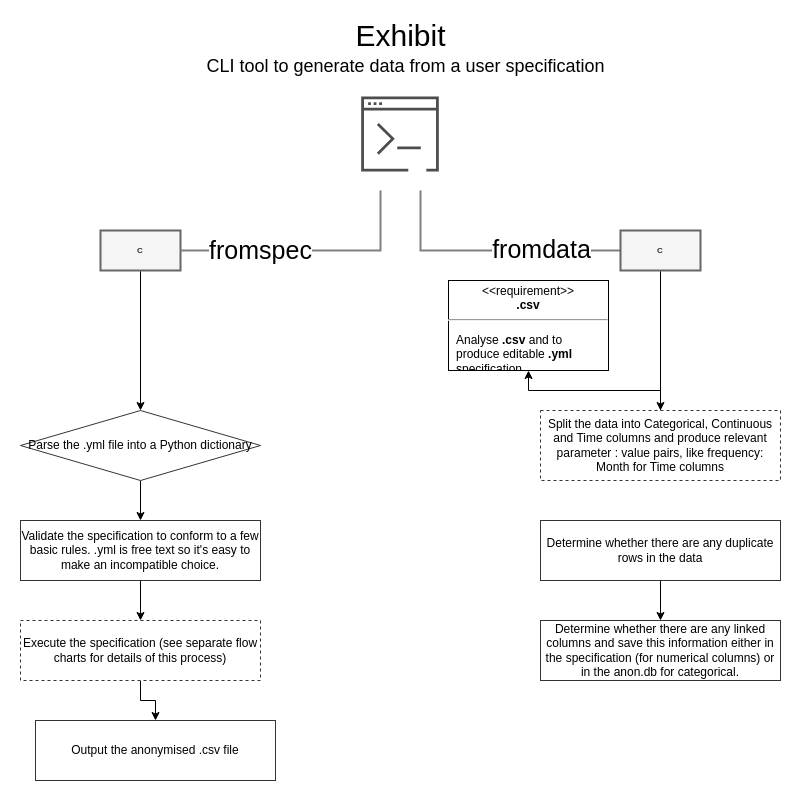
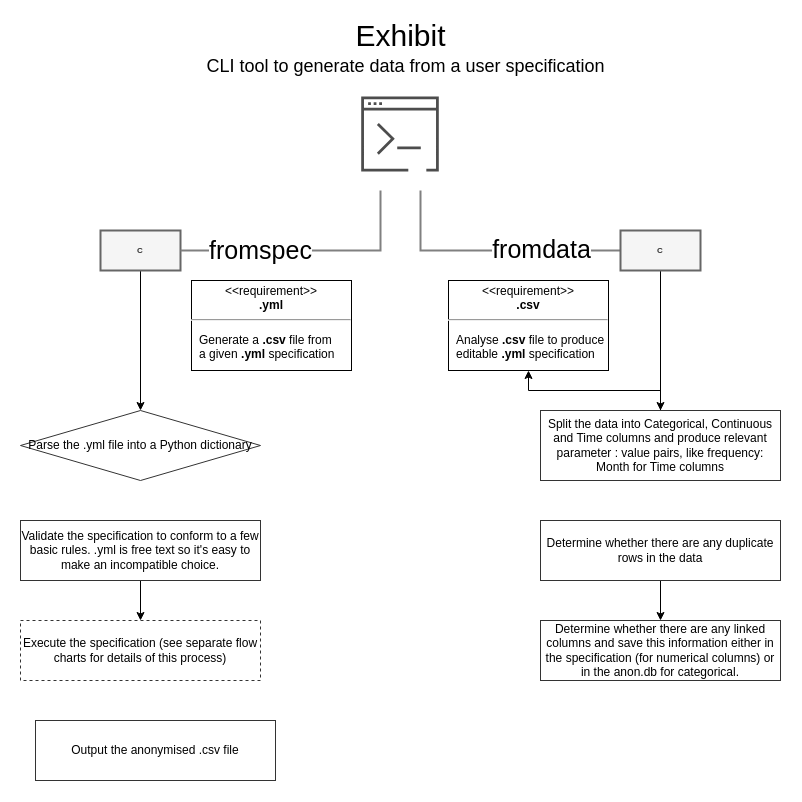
- <mxCell id="14" value="&lt;p style=&quot;margin: 4px 0px 0px ; text-align: center&quot;&gt;&amp;lt;&amp;lt;requirement&amp;gt;&amp;gt;&lt;br&gt;&lt;b&gt;.csv&lt;/b&gt;&lt;/p&gt;&lt;hr&gt;&lt;p&gt;&lt;/p&gt;&lt;p style=&quot;margin: 0px 0px 0px 8px ; text-align: left&quot;&gt;Analyse &lt;b&gt;.csv&lt;/b&gt; and to produce editable &lt;b&gt;.yml&lt;/b&gt; specification&lt;/p&gt;" style="shape=rect;overflow=fill;html=1;whiteSpace=wrap;align=center;fillColor=#ffffff;gradientColor=none;" parent="1" vertex="1"><mxGeometry x="448" y="280" width="160" height="90" as="geometry" /></mxCell>
+ <mxCell id="14" value="&lt;p style=&quot;margin: 4px 0px 0px ; text-align: center&quot;&gt;&amp;lt;&amp;lt;requirement&amp;gt;&amp;gt;&lt;br&gt;&lt;b&gt;.csv&lt;/b&gt;&lt;/p&gt;&lt;hr&gt;&lt;p&gt;&lt;/p&gt;&lt;p style=&quot;margin: 0px 0px 0px 8px ; text-align: left&quot;&gt;Analyse &lt;b&gt;.csv&lt;/b&gt; file to produce editable &lt;b&gt;.yml&lt;/b&gt; specification&lt;/p&gt;" style="shape=rect;overflow=fill;html=1;whiteSpace=wrap;align=center;fillColor=#ffffff;gradientColor=none;" parent="1" vertex="1"><mxGeometry x="448" y="280" width="160" height="90" as="geometry" /></mxCell>
+ <mxCell id="12" value="&lt;p style=&quot;margin: 0px ; margin-top: 4px ; text-align: center&quot;&gt;&amp;lt;&amp;lt;requirement&amp;gt;&amp;gt;&lt;br&gt;&lt;b&gt;.yml&lt;/b&gt;&lt;/p&gt;&lt;hr&gt;&lt;p&gt;&lt;/p&gt;&lt;p style=&quot;margin: 0px ; margin-left: 8px ; text-align: left&quot;&gt;Generate a &lt;b&gt;.csv&lt;/b&gt; file from a&lt;span&gt;&amp;nbsp;given &lt;/span&gt;&lt;b&gt;.yml&lt;/b&gt;&lt;span&gt; specification&lt;/span&gt;&lt;/p&gt;" style="shape=rect;overflow=fill;html=1;whiteSpace=wrap;align=center;fillColor=#ffffff;gradientColor=none;" parent="1" vertex="1"><mxGeometry x="191" y="280" width="160" height="90" as="geometry" /></mxCell>
- <mxCell id="18" value="Split the data into Categorical, Continuous and Time columns and produce relevant parameter : value pairs, like frequency: Month for Time columns" style="rounded=0;whiteSpace=wrap;html=1;strokeColor=#333333;strokeWidth=1;dashed=1;" vertex="1" parent="1"><mxGeometry x="540" y="410" width="240" height="70" as="geometry" /></mxCell>
+ <mxCell id="18" value="Split the data into Categorical, Continuous and Time columns and produce relevant parameter : value pairs, like frequency: Month for Time columns" style="rounded=0;whiteSpace=wrap;html=1;strokeColor=#333333;strokeWidth=1;" vertex="1" parent="1"><mxGeometry x="540" y="410" width="240" height="70" as="geometry" /></mxCell>
- <mxCell id="15" style="edgeStyle=orthogonalEdgeStyle;rounded=0;orthogonalLoop=1;jettySize=auto;html=1;entryX=0.5;entryY=0;entryDx=0;entryDy=0;" edge="1" parent="1" source="16" target="23"><mxGeometry relative="1" as="geometry" /></mxCell>
- <mxCell id="24" style="edgeStyle=orthogonalEdgeStyle;rounded=0;orthogonalLoop=1;jettySize=auto;html=1;" edge="1" parent="1" source="25" target="26"><mxGeometry relative="1" as="geometry" /></mxCell>
